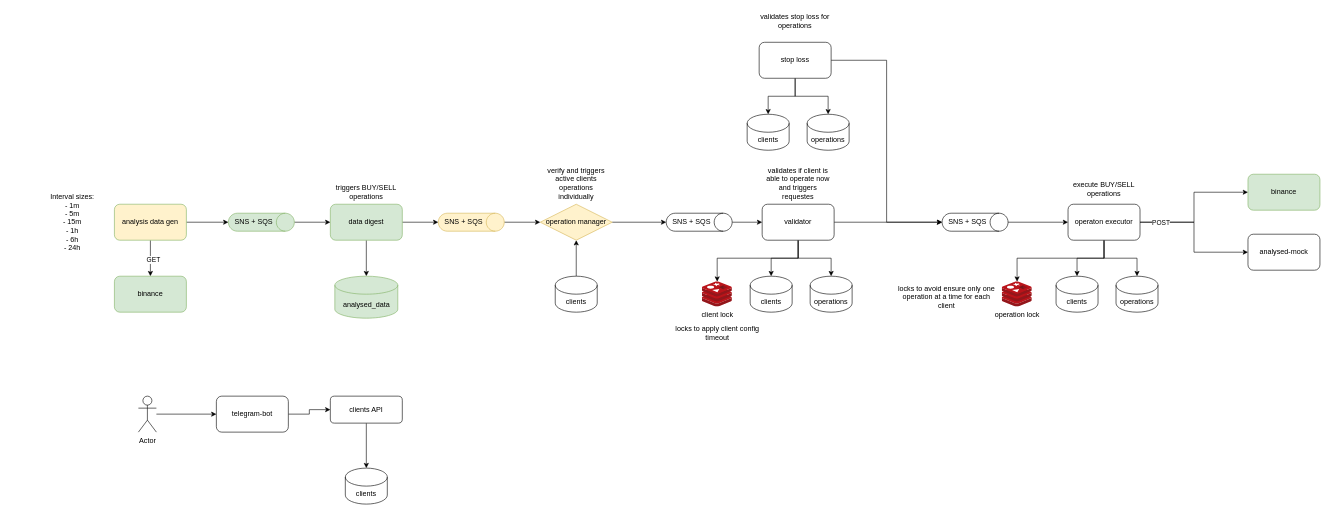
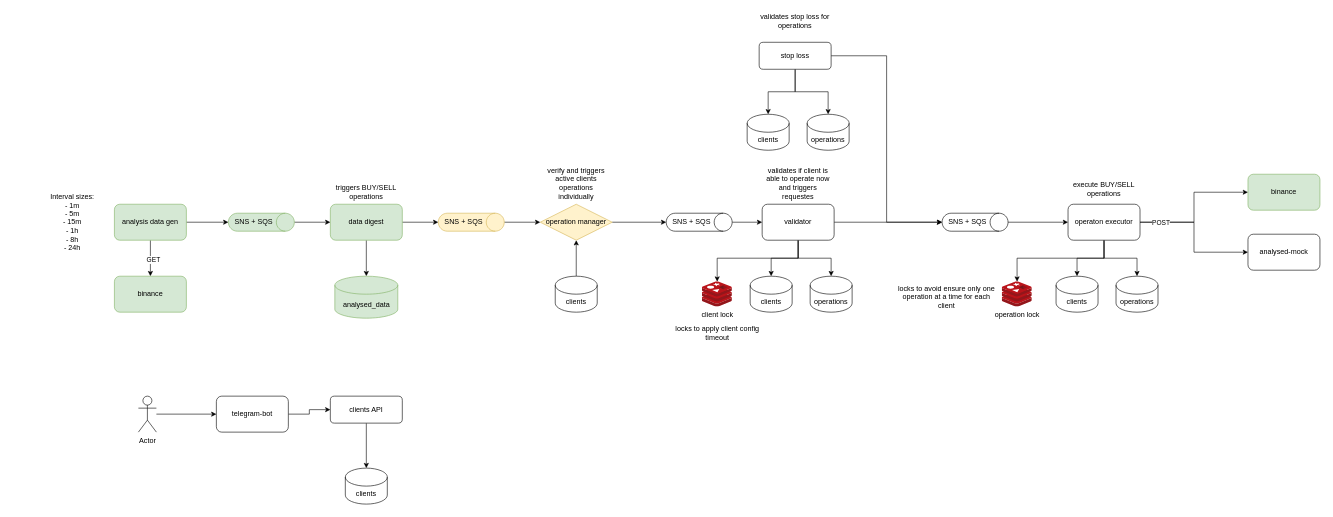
- <mxCell id="60" value="stop loss" style="rounded=1;whiteSpace=wrap;html=1;" parent="1" vertex="1"><mxGeometry x="1265" y="70" width="120" height="60" as="geometry" /></mxCell>
+ <mxCell id="60" value="stop loss" style="rounded=1;whiteSpace=wrap;html=1;" parent="1" vertex="1"><mxGeometry x="1265" y="70" width="120" height="45" as="geometry" /></mxCell>
- <mxCell id="32" value="Interval sizes:&lt;br&gt;- 1m&lt;br&gt;- 5m&lt;br&gt;- 15m&lt;br&gt;- 1h&lt;br&gt;- 6h&lt;br&gt;- 24h" style="text;html=1;strokeColor=none;fillColor=none;align=center;verticalAlign=middle;whiteSpace=wrap;rounded=0;" parent="1" vertex="1"><mxGeometry x="20" y="312.5" width="200" height="115" as="geometry" /></mxCell>
+ <mxCell id="32" value="Interval sizes:&lt;br&gt;- 1m&lt;br&gt;- 5m&lt;br&gt;- 15m&lt;br&gt;- 1h&lt;br&gt;- 8h&lt;br&gt;- 24h" style="text;html=1;strokeColor=none;fillColor=none;align=center;verticalAlign=middle;whiteSpace=wrap;rounded=0;" parent="1" vertex="1"><mxGeometry x="20" y="312.5" width="200" height="115" as="geometry" /></mxCell>
- <mxCell id="5" value="analysis data gen" style="rounded=1;whiteSpace=wrap;html=1;fillColor=#fff2cc;strokeColor=#82b366;" parent="1" vertex="1"><mxGeometry x="190" y="340" width="120" height="60" as="geometry" /></mxCell>
+ <mxCell id="5" value="analysis data gen" style="rounded=1;whiteSpace=wrap;html=1;fillColor=#d5e8d4;strokeColor=#82b366;" parent="1" vertex="1"><mxGeometry x="190" y="340" width="120" height="60" as="geometry" /></mxCell>
